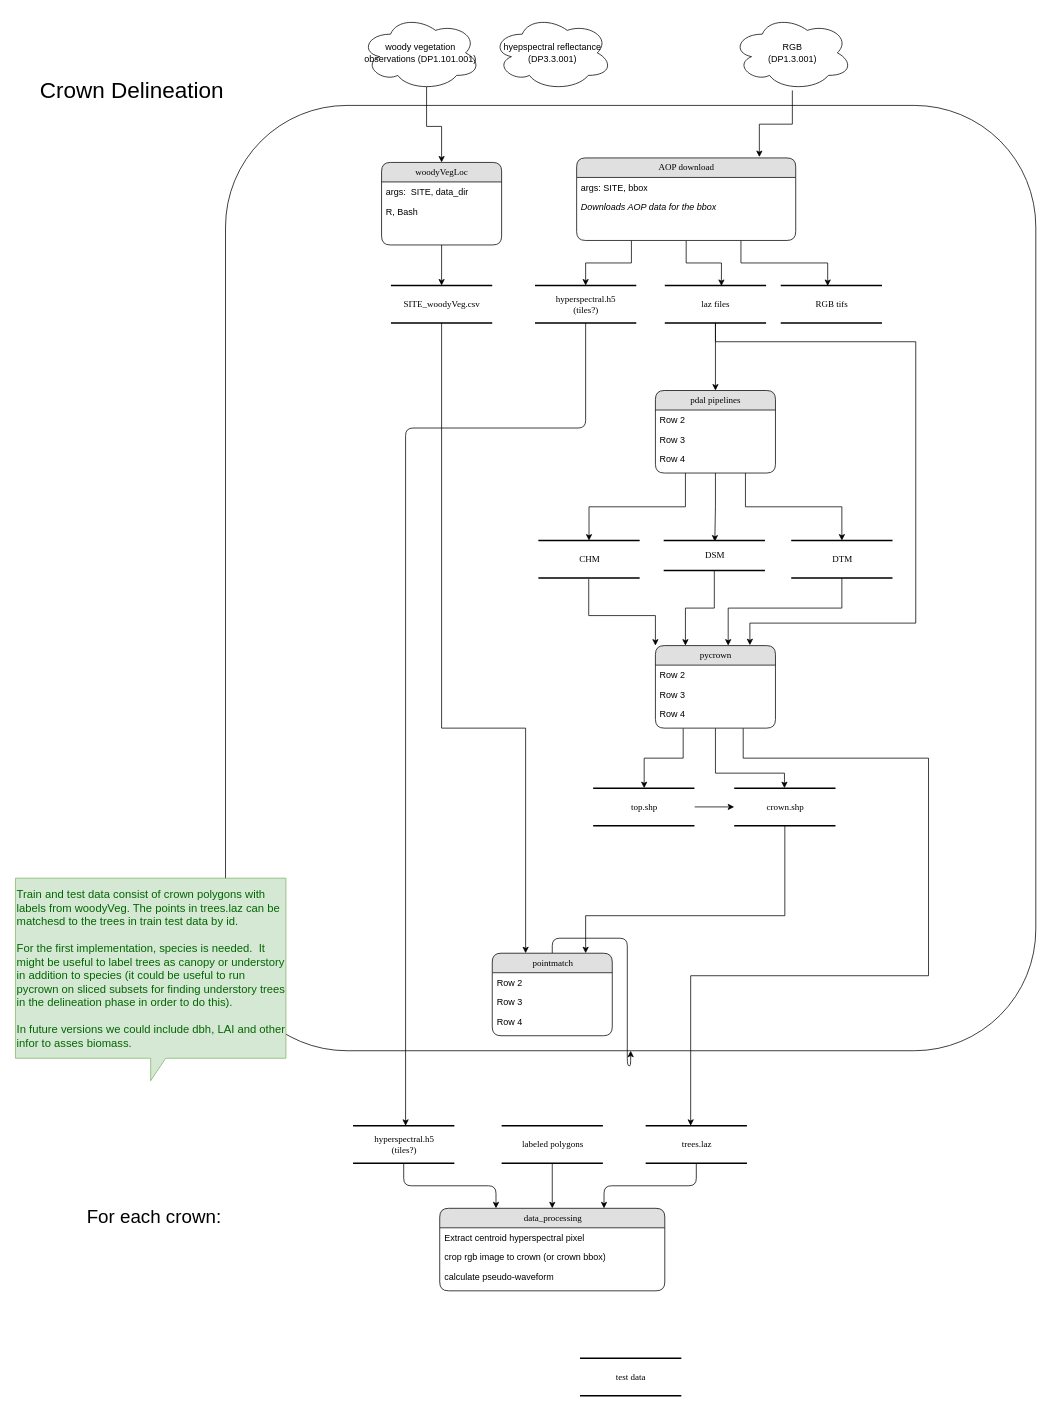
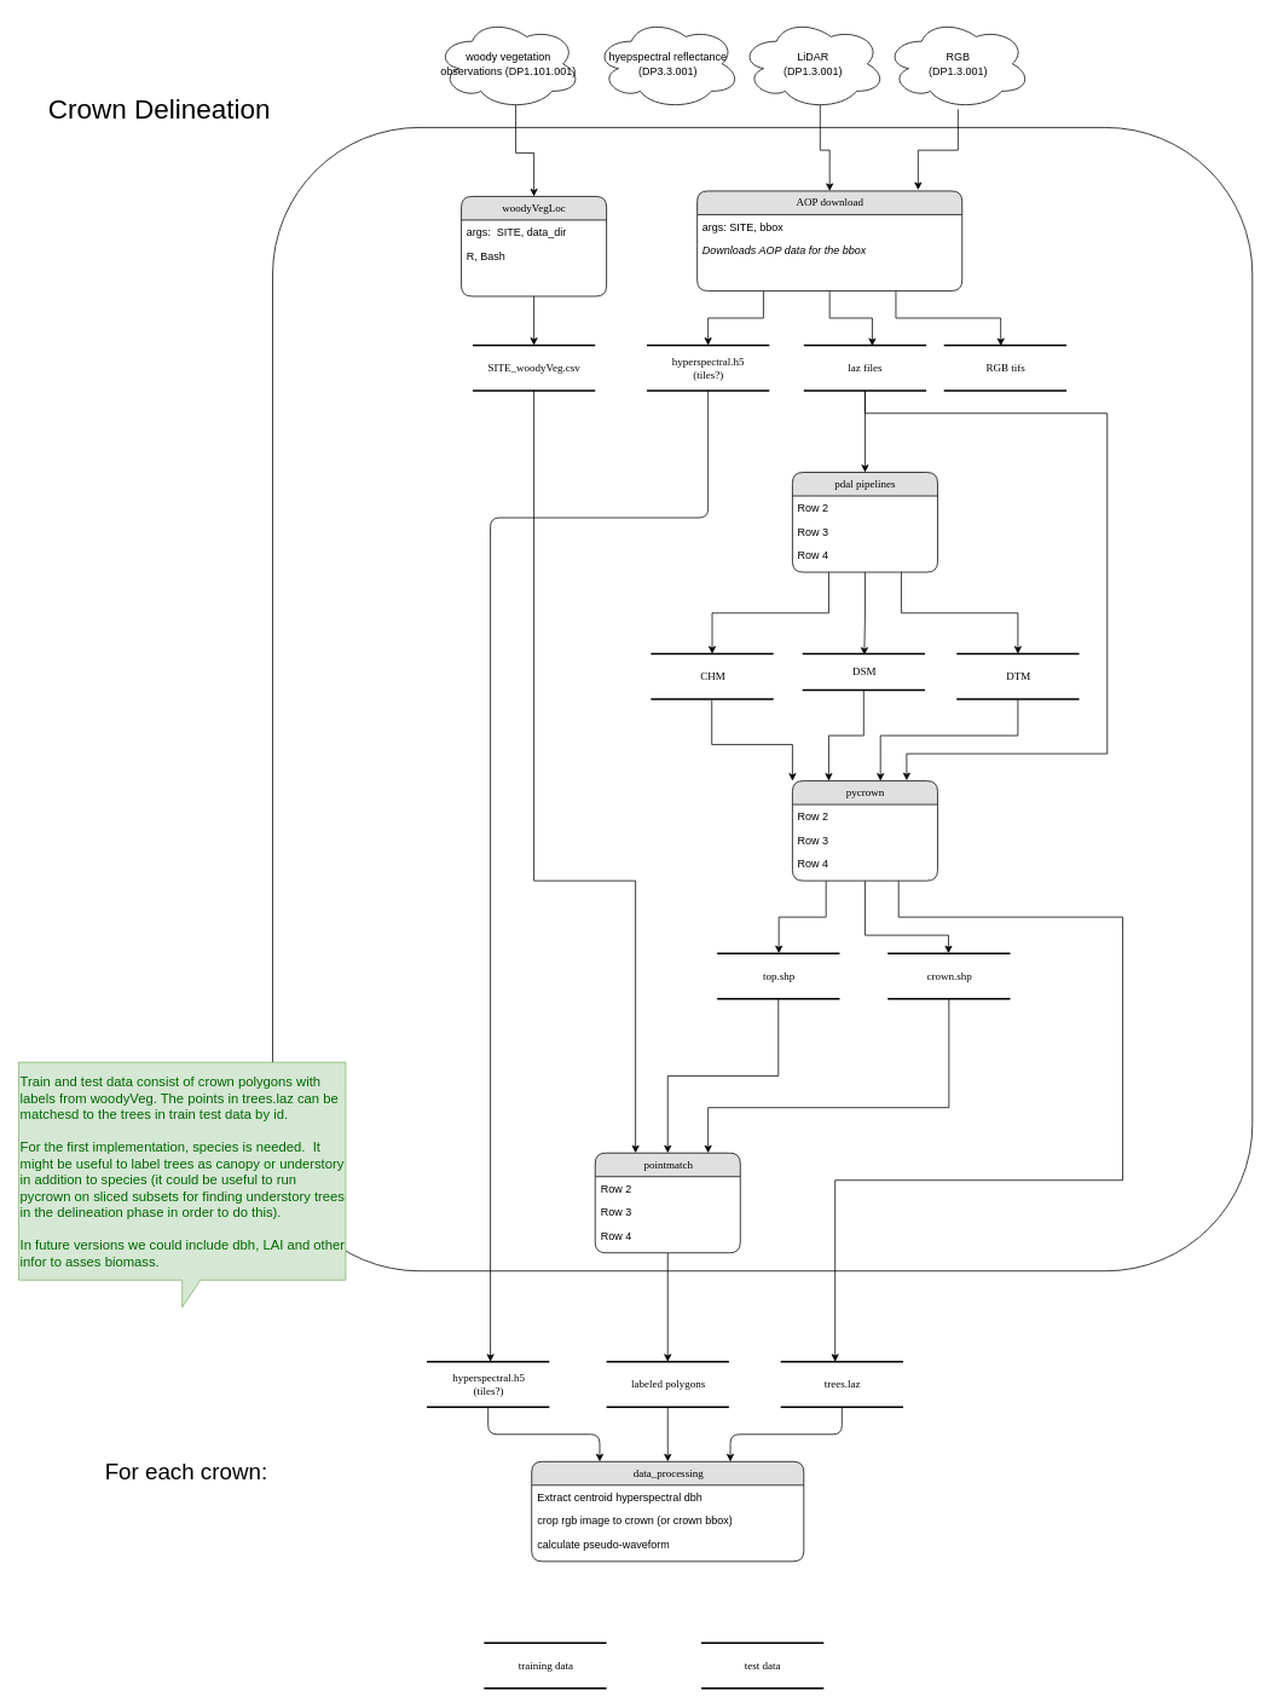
+ <mxCell id="28" value="&lt;div&gt;LiDAR&lt;/div&gt;&lt;div&gt;(DP1.3.001)&lt;/div&gt;" style="ellipse;shape=cloud;whiteSpace=wrap;html=1;" vertex="1" parent="1"><mxGeometry x="815.5" y="20" width="160" height="100" as="geometry" /></mxCell>
+ <mxCell id="27" style="edgeStyle=orthogonalEdgeStyle;rounded=0;orthogonalLoop=1;jettySize=auto;html=1;exitX=0.55;exitY=0.95;exitDx=0;exitDy=0;exitPerimeter=0;entryX=0.5;entryY=0;entryDx=0;entryDy=0;" edge="1" parent="1" source="28" target="12"><mxGeometry relative="1" as="geometry" /></mxCell>
- <mxCell id="53" style="edgeStyle=orthogonalEdgeStyle;rounded=0;orthogonalLoop=1;jettySize=auto;html=1;fontSize=15;fontColor=#00CC00;" edge="1" parent="1" source="54" target="56"><mxGeometry relative="1" as="geometry" /></mxCell>
+ <mxCell id="53" style="edgeStyle=orthogonalEdgeStyle;rounded=0;orthogonalLoop=1;jettySize=auto;html=1;fontSize=15;fontColor=#00CC00;" edge="1" parent="1" source="54" target="49"><mxGeometry relative="1" as="geometry" /></mxCell>
- <mxCell id="48" style="edgeStyle=orthogonalEdgeStyle;rounded=1;orthogonalLoop=1;jettySize=auto;html=1;fontSize=15;fontColor=#00CC00;" edge="1" parent="1" source="49" target="2"><mxGeometry relative="1" as="geometry" /></mxCell>
+ <mxCell id="48" style="edgeStyle=orthogonalEdgeStyle;rounded=1;orthogonalLoop=1;jettySize=auto;html=1;fontSize=15;fontColor=#00CC00;" edge="1" parent="1" source="49" target="60"><mxGeometry relative="1" as="geometry" /></mxCell>
- <mxCell id="66" value="Extract centroid hyperspectral pixel" style="text;html=1;strokeColor=none;fillColor=none;spacingLeft=4;spacingRight=4;whiteSpace=wrap;overflow=hidden;rotatable=0;points=[[0,0.5],[1,0.5]];portConstraint=eastwest;" vertex="1" parent="65"><mxGeometry y="26" width="300" height="26" as="geometry" /></mxCell>
+ <mxCell id="66" value="Extract centroid hyperspectral dbh" style="text;html=1;strokeColor=none;fillColor=none;spacingLeft=4;spacingRight=4;whiteSpace=wrap;overflow=hidden;rotatable=0;points=[[0,0.5],[1,0.5]];portConstraint=eastwest;" vertex="1" parent="65"><mxGeometry y="26" width="300" height="26" as="geometry" /></mxCell>
+ <mxCell id="69" value="training data" style="html=1;rounded=0;shadow=0;comic=0;labelBackgroundColor=none;strokeWidth=2;fontFamily=Verdana;fontSize=12;align=center;shape=mxgraph.ios7ui.horLines;" vertex="1" parent="1"><mxGeometry x="533" y="1810" width="135" height="50" as="geometry" /></mxCell>
